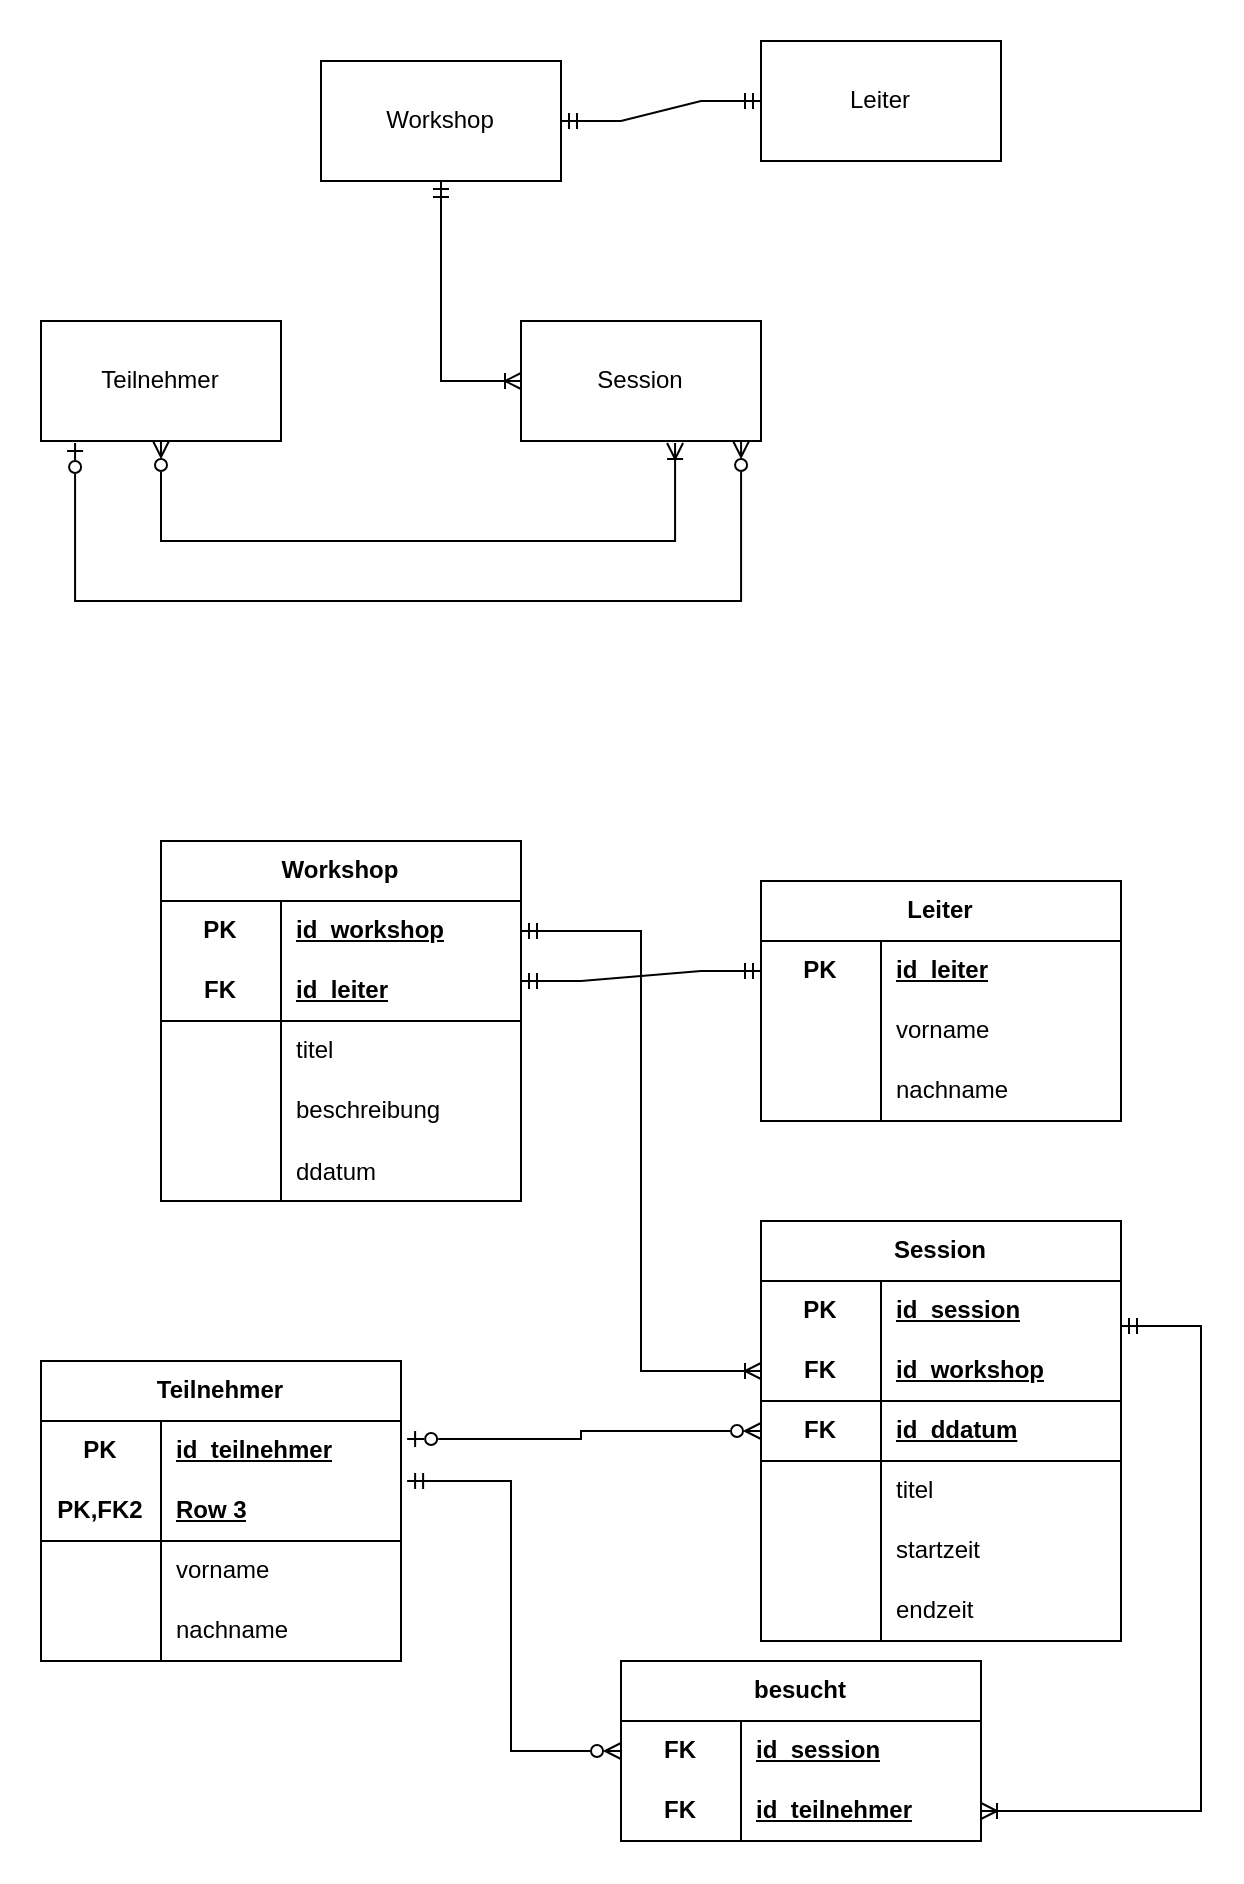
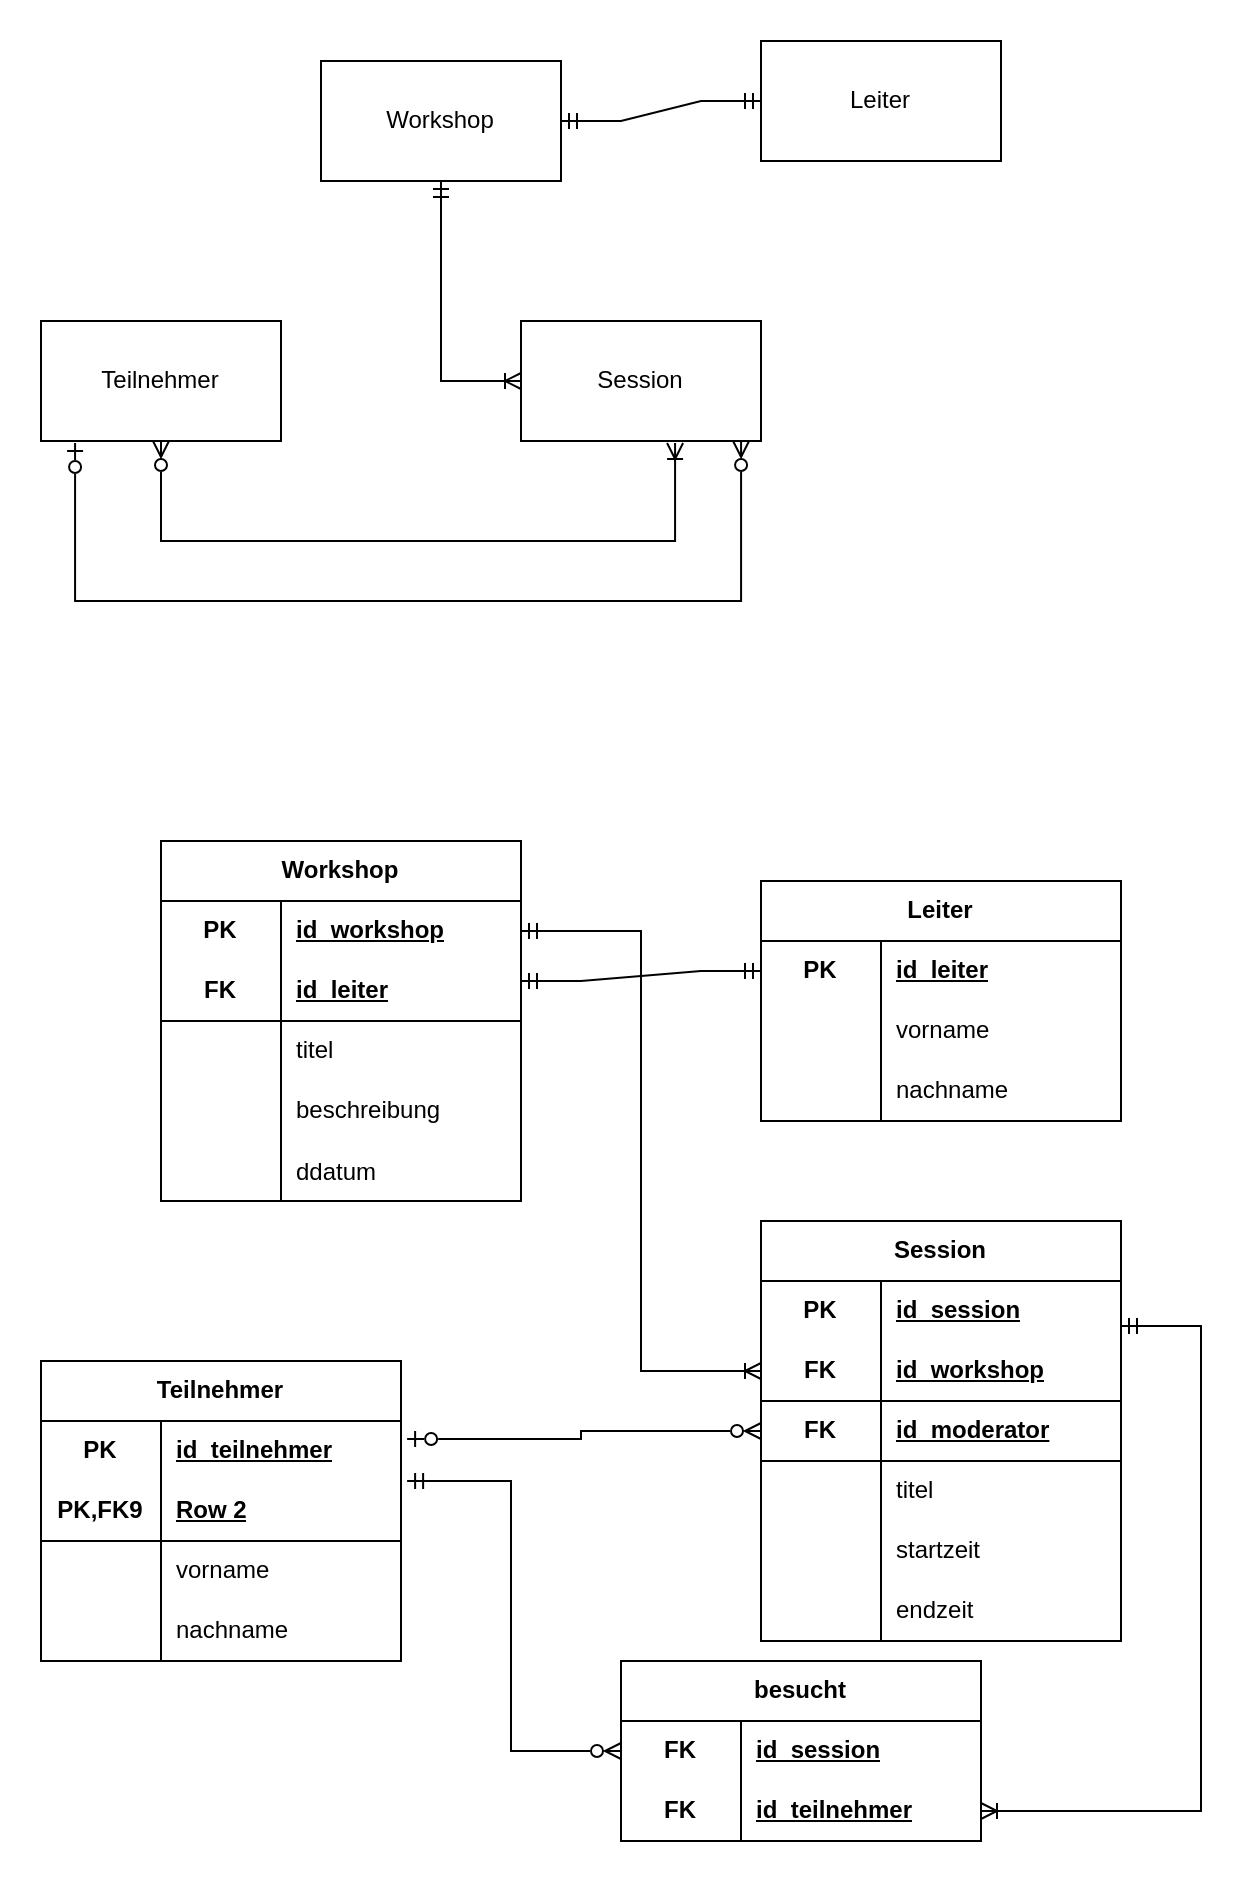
- <mxCell id="46" value="id_ddatum" style="shape=partialRectangle;connectable=0;fillColor=none;top=0;left=0;bottom=0;right=0;align=left;spacingLeft=6;fontStyle=5;overflow=hidden;html=1;whiteSpace=wrap;" vertex="1" parent="44"><mxGeometry x="60" width="120" height="30" as="geometry"><mxRectangle width="120" height="30" as="alternateBounds" /></mxGeometry></mxCell>
+ <mxCell id="46" value="id_moderator" style="shape=partialRectangle;connectable=0;fillColor=none;top=0;left=0;bottom=0;right=0;align=left;spacingLeft=6;fontStyle=5;overflow=hidden;html=1;whiteSpace=wrap;" vertex="1" parent="44"><mxGeometry x="60" width="120" height="30" as="geometry"><mxRectangle width="120" height="30" as="alternateBounds" /></mxGeometry></mxCell>
- <mxCell id="62" value="PK,FK2" style="shape=partialRectangle;connectable=0;fillColor=none;top=0;left=0;bottom=0;right=0;fontStyle=1;overflow=hidden;html=1;whiteSpace=wrap;" vertex="1" parent="61"><mxGeometry width="60" height="30" as="geometry"><mxRectangle width="60" height="30" as="alternateBounds" /></mxGeometry></mxCell>
+ <mxCell id="62" value="PK,FK9" style="shape=partialRectangle;connectable=0;fillColor=none;top=0;left=0;bottom=0;right=0;fontStyle=1;overflow=hidden;html=1;whiteSpace=wrap;" vertex="1" parent="61"><mxGeometry width="60" height="30" as="geometry"><mxRectangle width="60" height="30" as="alternateBounds" /></mxGeometry></mxCell>
- <mxCell id="63" value="Row 3" style="shape=partialRectangle;connectable=0;fillColor=none;top=0;left=0;bottom=0;right=0;align=left;spacingLeft=6;fontStyle=5;overflow=hidden;html=1;whiteSpace=wrap;" vertex="1" parent="61"><mxGeometry x="60" width="120" height="30" as="geometry"><mxRectangle width="120" height="30" as="alternateBounds" /></mxGeometry></mxCell>
+ <mxCell id="63" value="Row 2" style="shape=partialRectangle;connectable=0;fillColor=none;top=0;left=0;bottom=0;right=0;align=left;spacingLeft=6;fontStyle=5;overflow=hidden;html=1;whiteSpace=wrap;" vertex="1" parent="61"><mxGeometry x="60" width="120" height="30" as="geometry"><mxRectangle width="120" height="30" as="alternateBounds" /></mxGeometry></mxCell>
